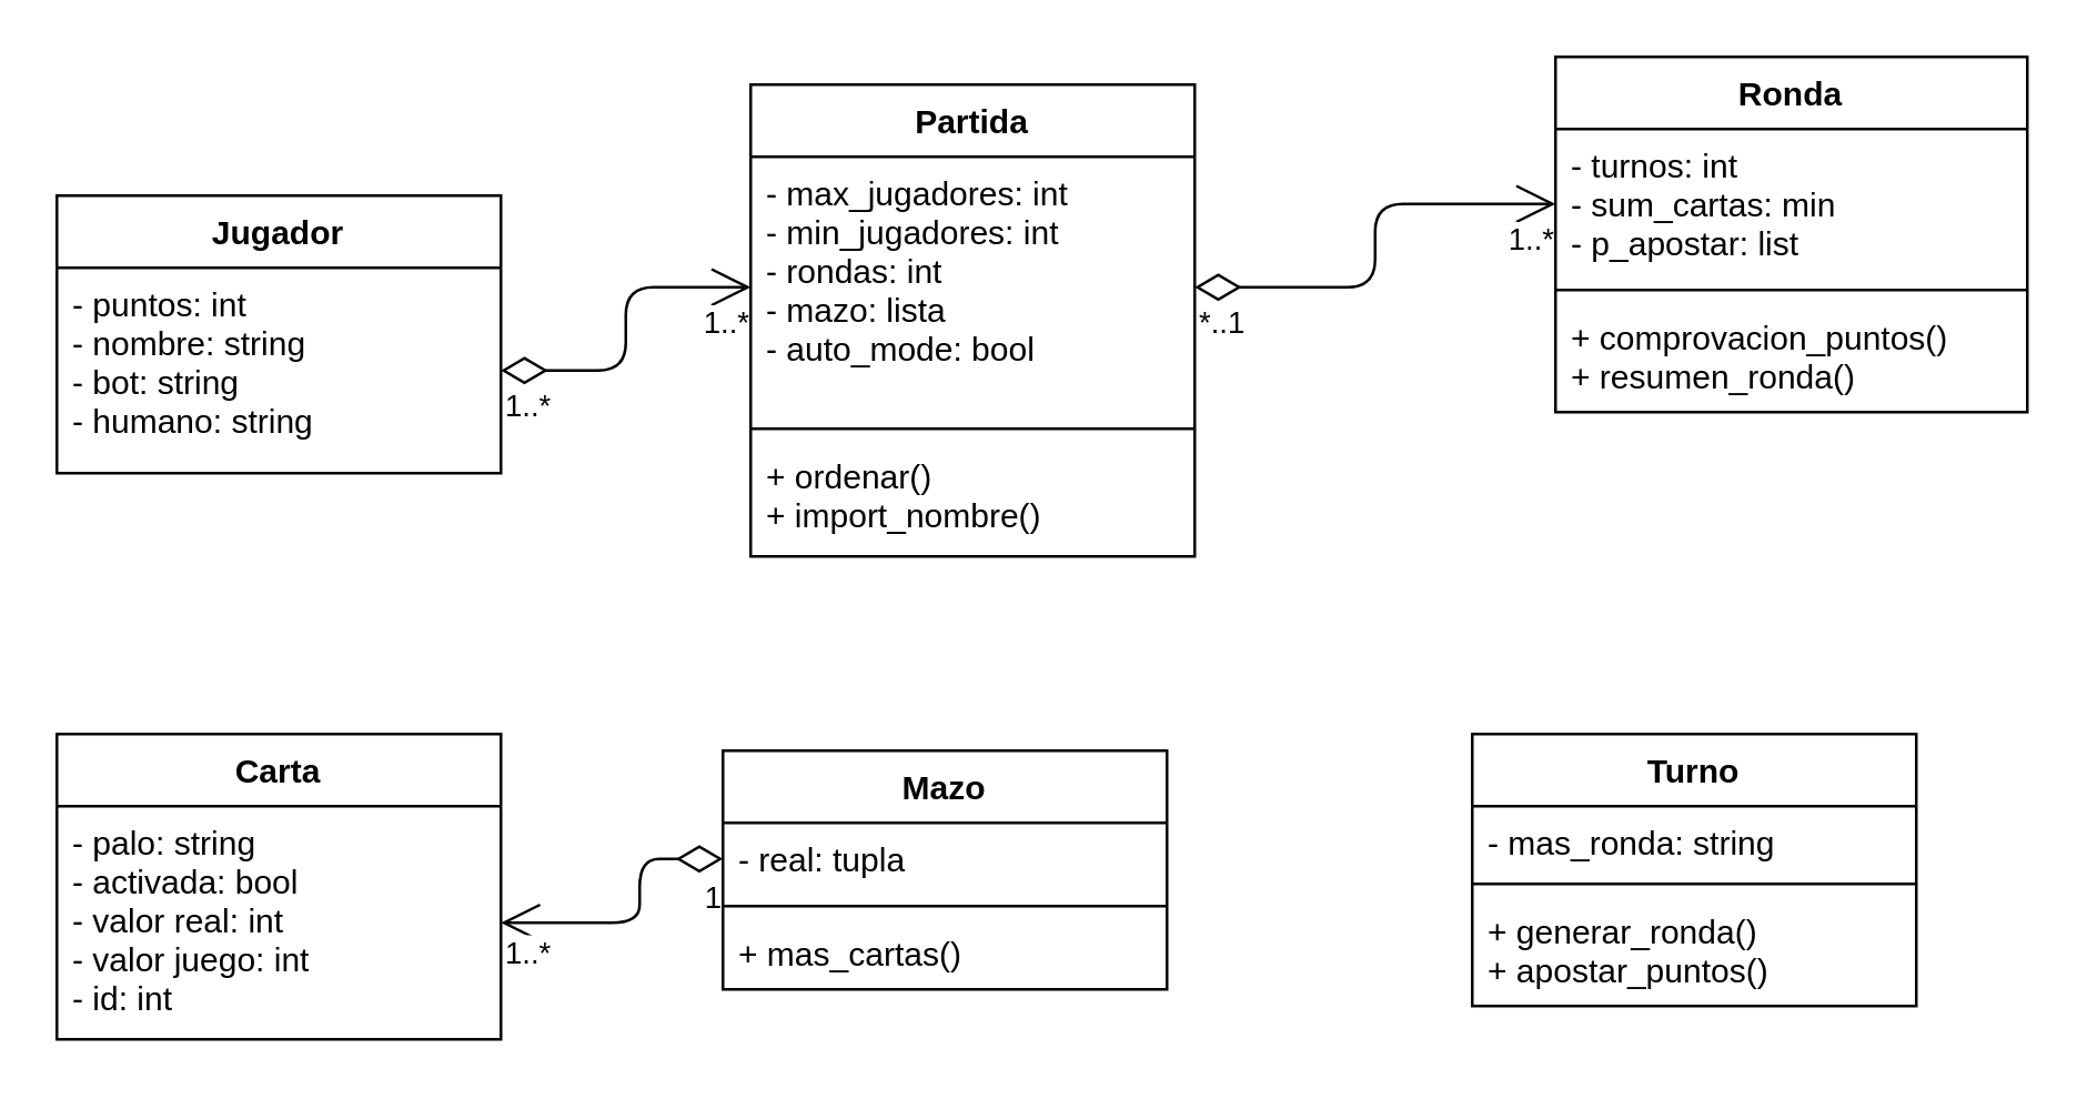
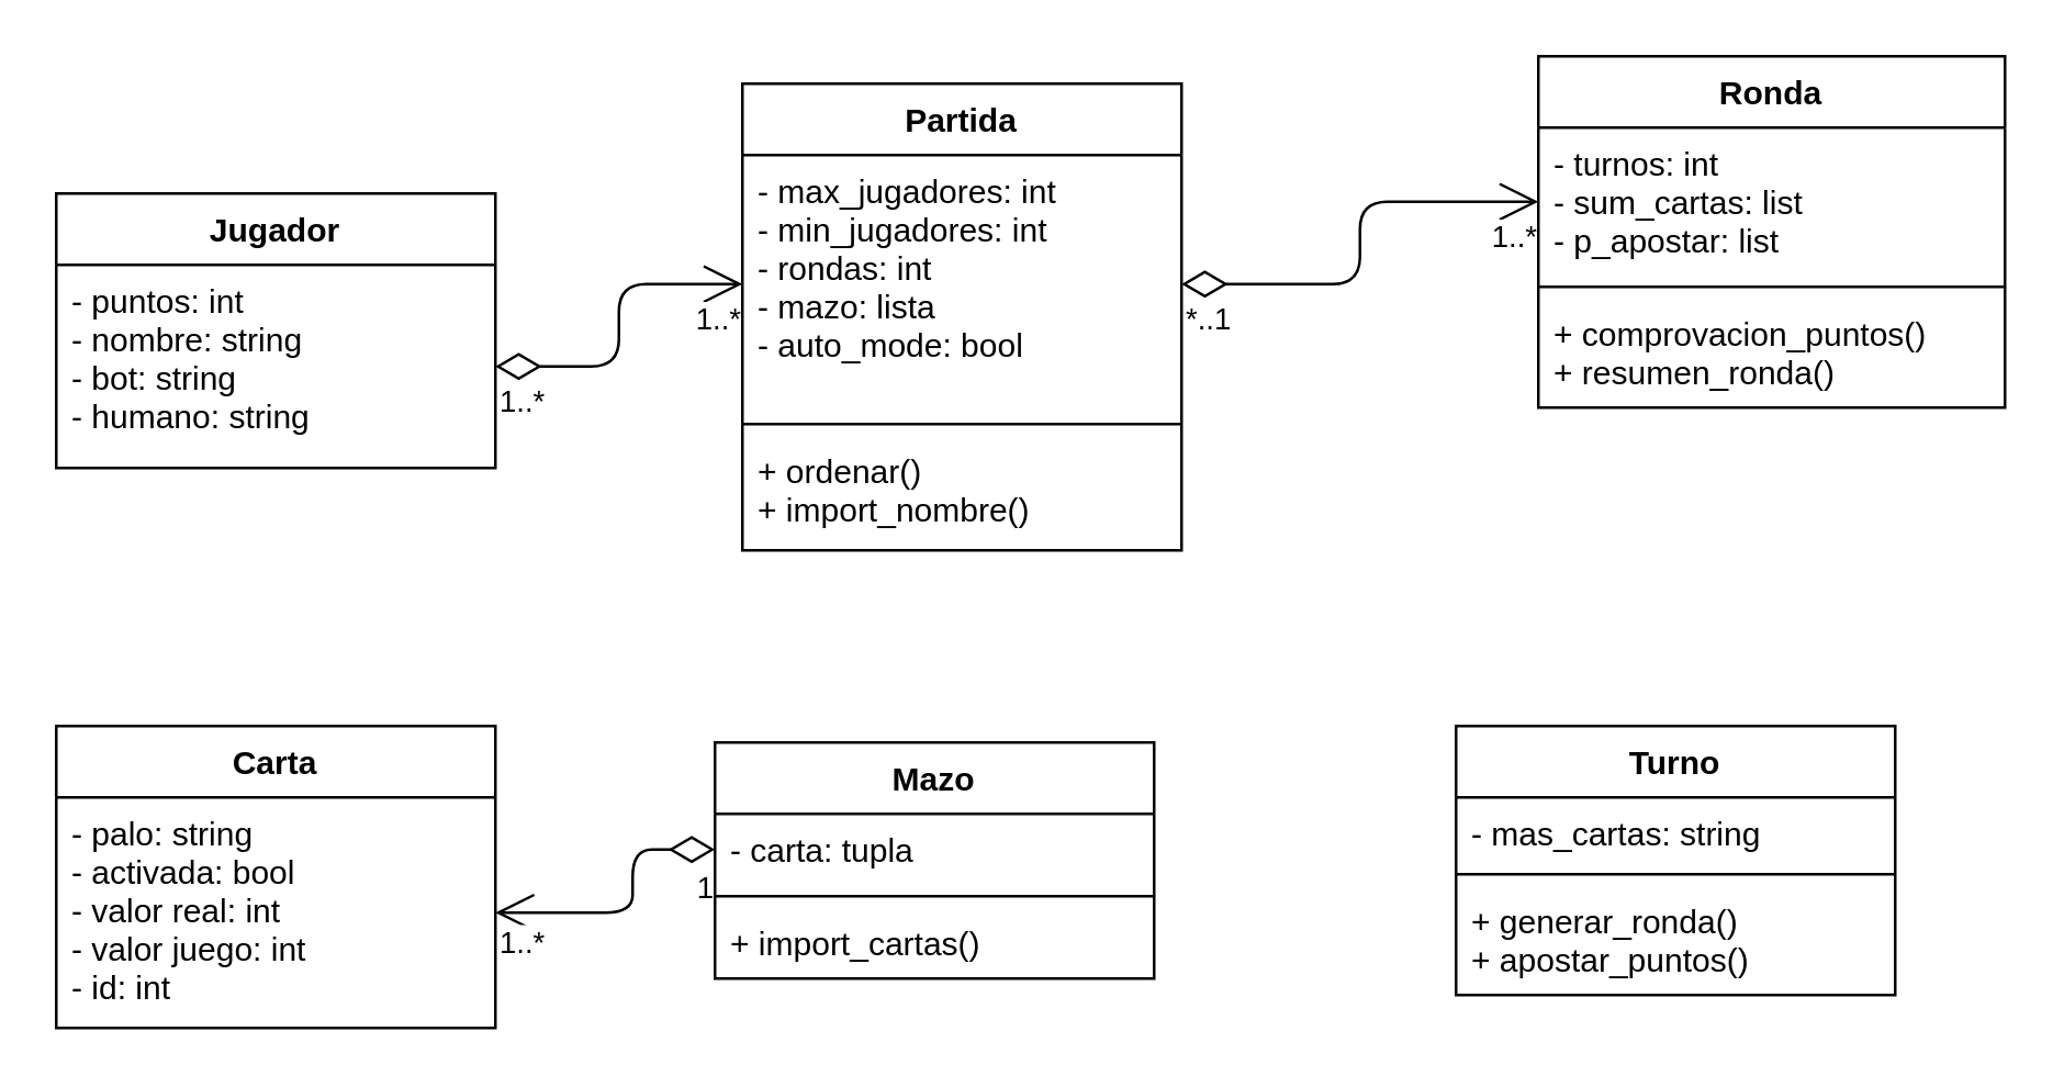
- <mxCell id="9" value="- turnos: int&#10;- sum_cartas: min&#10;- p_apostar: list" style="text;strokeColor=none;fillColor=none;align=left;verticalAlign=top;spacingLeft=4;spacingRight=4;overflow=hidden;rotatable=0;points=[[0,0.5],[1,0.5]];portConstraint=eastwest;" parent="8" vertex="1"><mxGeometry y="26" width="170" height="54" as="geometry" /></mxCell>
+ <mxCell id="9" value="- turnos: int&#10;- sum_cartas: list&#10;- p_apostar: list" style="text;strokeColor=none;fillColor=none;align=left;verticalAlign=top;spacingLeft=4;spacingRight=4;overflow=hidden;rotatable=0;points=[[0,0.5],[1,0.5]];portConstraint=eastwest;" parent="8" vertex="1"><mxGeometry y="26" width="170" height="54" as="geometry" /></mxCell>
- <mxCell id="13" value="- mas_ronda: string" style="text;strokeColor=none;fillColor=none;align=left;verticalAlign=top;spacingLeft=4;spacingRight=4;overflow=hidden;rotatable=0;points=[[0,0.5],[1,0.5]];portConstraint=eastwest;" parent="12" vertex="1"><mxGeometry y="26" width="160" height="24" as="geometry" /></mxCell>
+ <mxCell id="13" value="- mas_cartas: string" style="text;strokeColor=none;fillColor=none;align=left;verticalAlign=top;spacingLeft=4;spacingRight=4;overflow=hidden;rotatable=0;points=[[0,0.5],[1,0.5]];portConstraint=eastwest;" parent="12" vertex="1"><mxGeometry y="26" width="160" height="24" as="geometry" /></mxCell>
- <mxCell id="17" value="- real: tupla " style="text;strokeColor=none;fillColor=none;align=left;verticalAlign=top;spacingLeft=4;spacingRight=4;overflow=hidden;rotatable=0;points=[[0,0.5],[1,0.5]];portConstraint=eastwest;" parent="16" vertex="1"><mxGeometry y="26" width="160" height="26" as="geometry" /></mxCell>
+ <mxCell id="17" value="- carta: tupla " style="text;strokeColor=none;fillColor=none;align=left;verticalAlign=top;spacingLeft=4;spacingRight=4;overflow=hidden;rotatable=0;points=[[0,0.5],[1,0.5]];portConstraint=eastwest;" parent="16" vertex="1"><mxGeometry y="26" width="160" height="26" as="geometry" /></mxCell>
- <mxCell id="19" value="+ mas_cartas()" style="text;strokeColor=none;fillColor=none;align=left;verticalAlign=top;spacingLeft=4;spacingRight=4;overflow=hidden;rotatable=0;points=[[0,0.5],[1,0.5]];portConstraint=eastwest;" parent="16" vertex="1"><mxGeometry y="60" width="160" height="26" as="geometry" /></mxCell>
+ <mxCell id="19" value="+ import_cartas()" style="text;strokeColor=none;fillColor=none;align=left;verticalAlign=top;spacingLeft=4;spacingRight=4;overflow=hidden;rotatable=0;points=[[0,0.5],[1,0.5]];portConstraint=eastwest;" parent="16" vertex="1"><mxGeometry y="60" width="160" height="26" as="geometry" /></mxCell>
